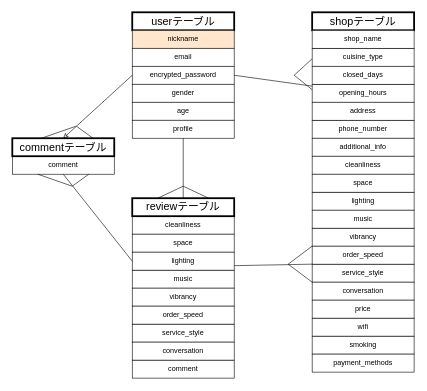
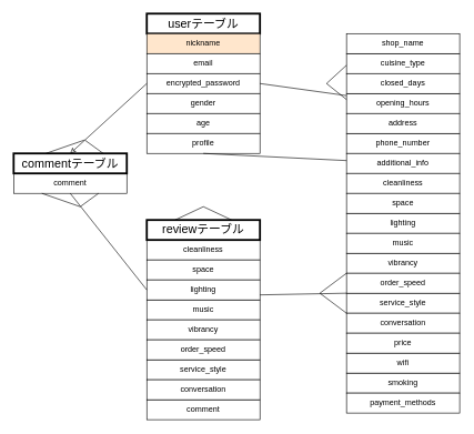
- <mxCell id="30" value="&lt;font style=&quot;font-size: 18px;&quot;&gt;shopテーブル&lt;/font&gt;" style="rounded=0;whiteSpace=wrap;html=1;strokeWidth=3;" parent="29" vertex="1"><mxGeometry width="170" height="30" as="geometry" /></mxCell>
- <mxCell id="66" style="edgeStyle=none;html=1;exitX=0.5;exitY=1;exitDx=0;exitDy=0;entryX=0.5;entryY=0;entryDx=0;entryDy=0;fontSize=18;endArrow=none;endFill=0;" edge="1" parent="1" source="15" target="56"><mxGeometry relative="1" as="geometry" /></mxCell>
+ <mxCell id="66" style="edgeStyle=none;html=1;exitX=0.5;exitY=1;exitDx=0;exitDy=0;fontSize=18;endArrow=none;endFill=0;" edge="1" parent="1" source="15" target="21"><mxGeometry relative="1" as="geometry" /></mxCell>
